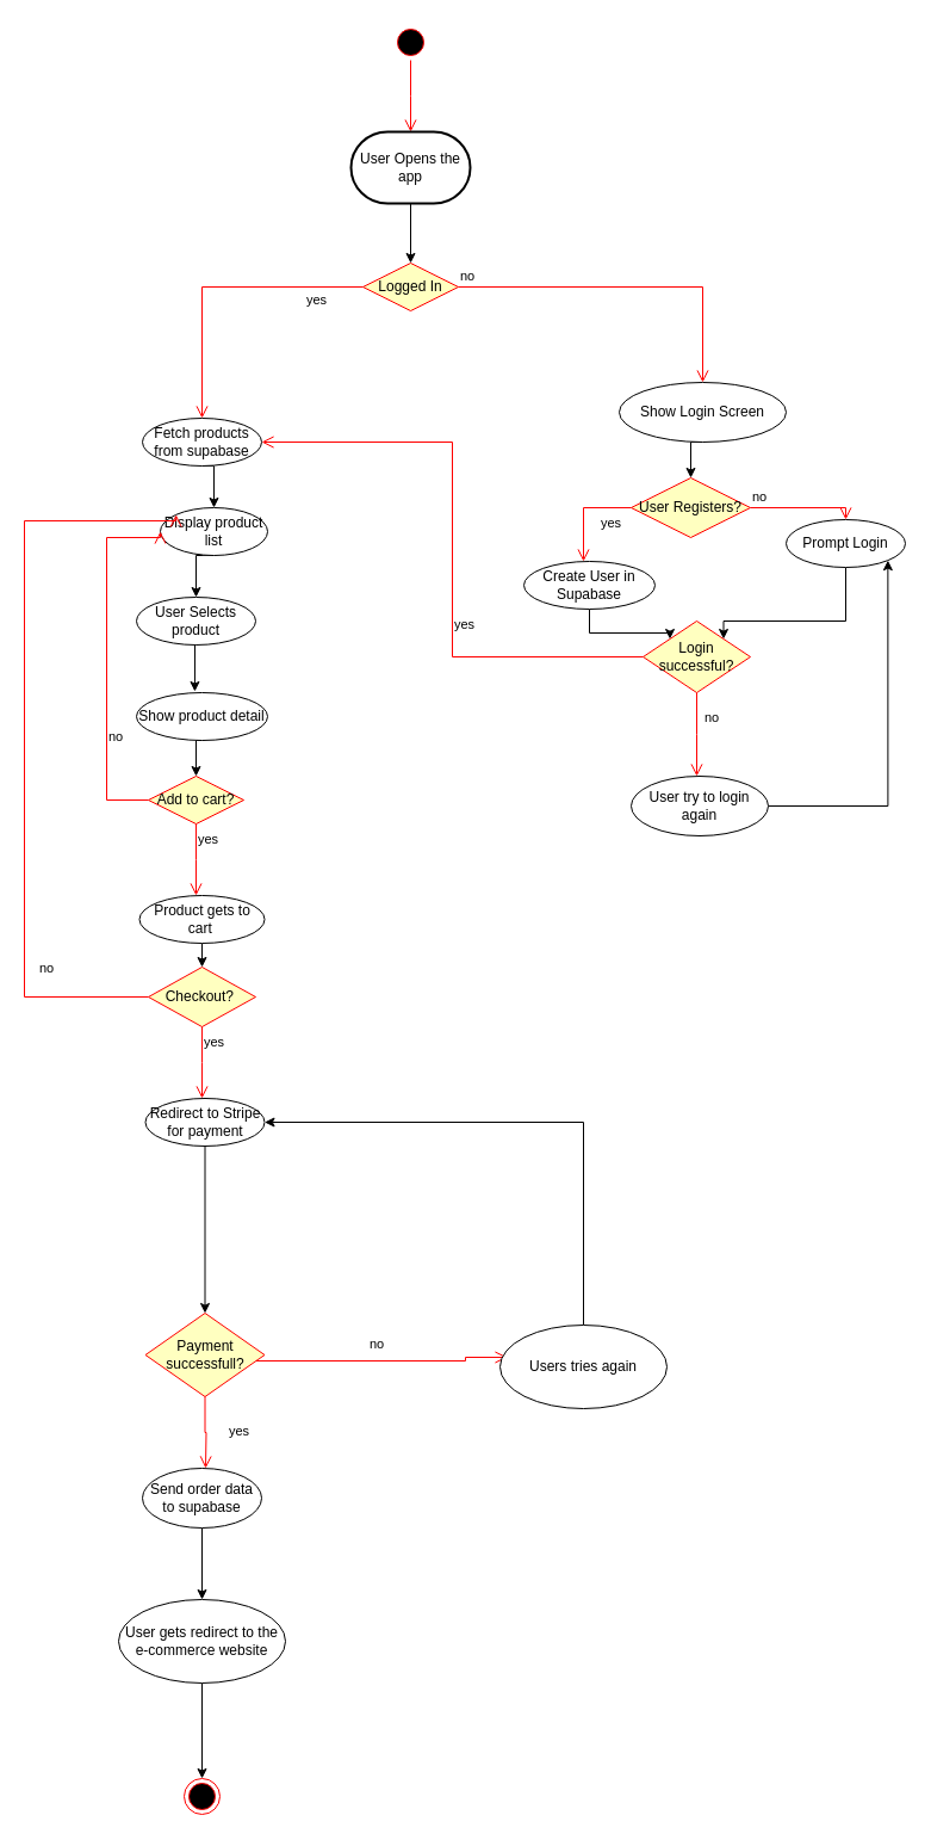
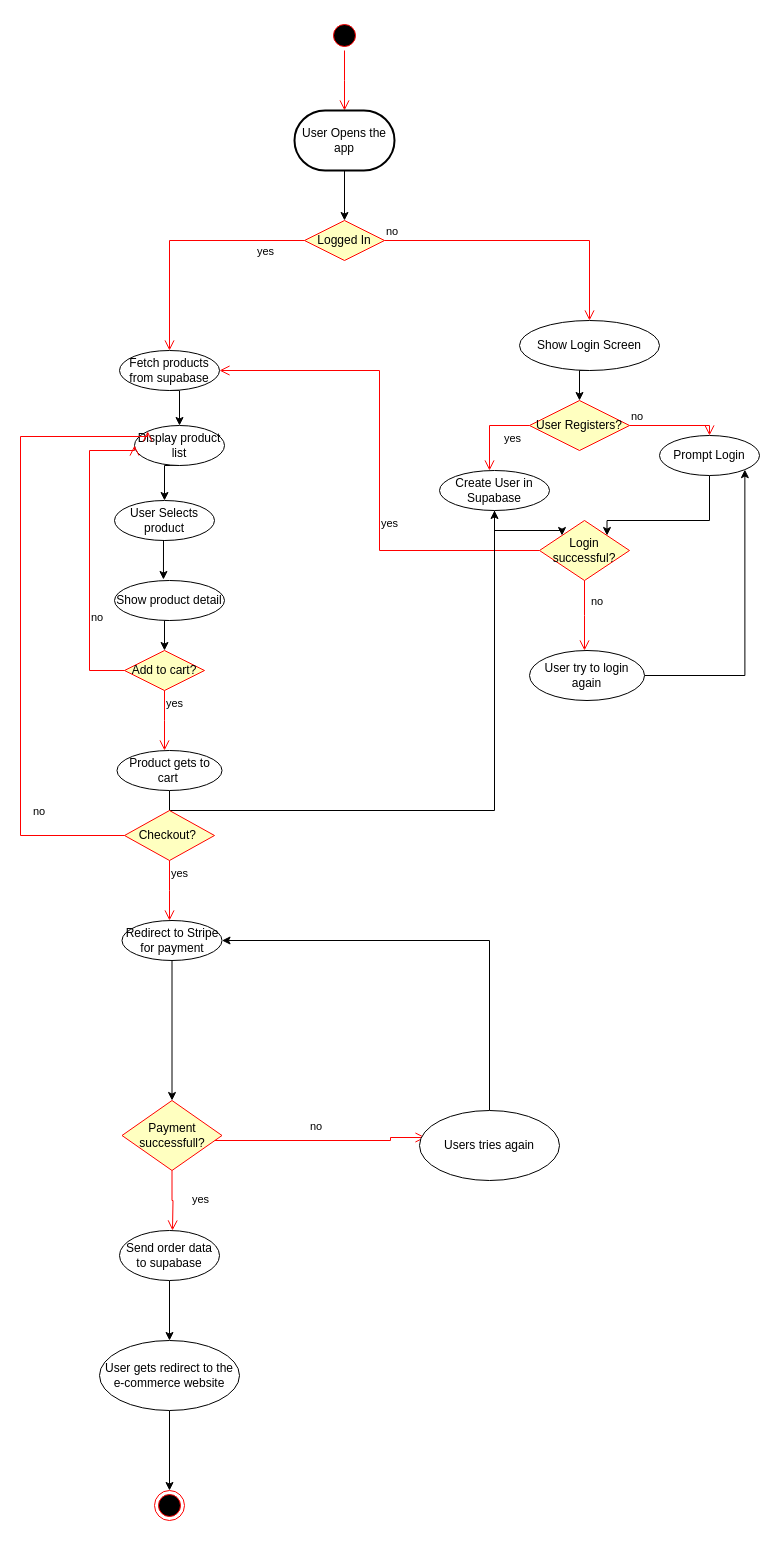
- <mxCell id="34" style="edgeStyle=orthogonalEdgeStyle;rounded=0;orthogonalLoop=1;jettySize=auto;html=1;exitX=0.5;exitY=1;exitDx=0;exitDy=0;entryX=0.5;entryY=0;entryDx=0;entryDy=0;" edge="1" parent="1" source="35" target="36"><mxGeometry relative="1" as="geometry" /></mxCell>
+ <mxCell id="34" style="edgeStyle=orthogonalEdgeStyle;rounded=0;orthogonalLoop=1;jettySize=auto;html=1;exitX=0.5;exitY=1;exitDx=0;exitDy=0;" edge="1" parent="1" source="35" target="17"><mxGeometry relative="1" as="geometry" /></mxCell>
